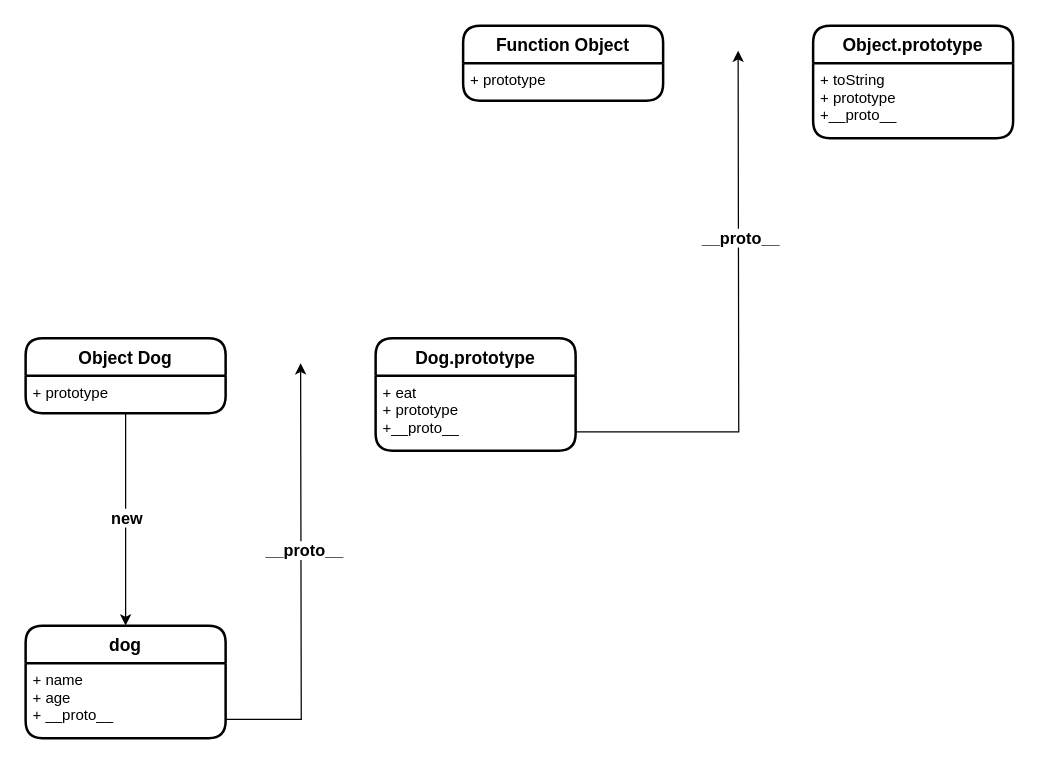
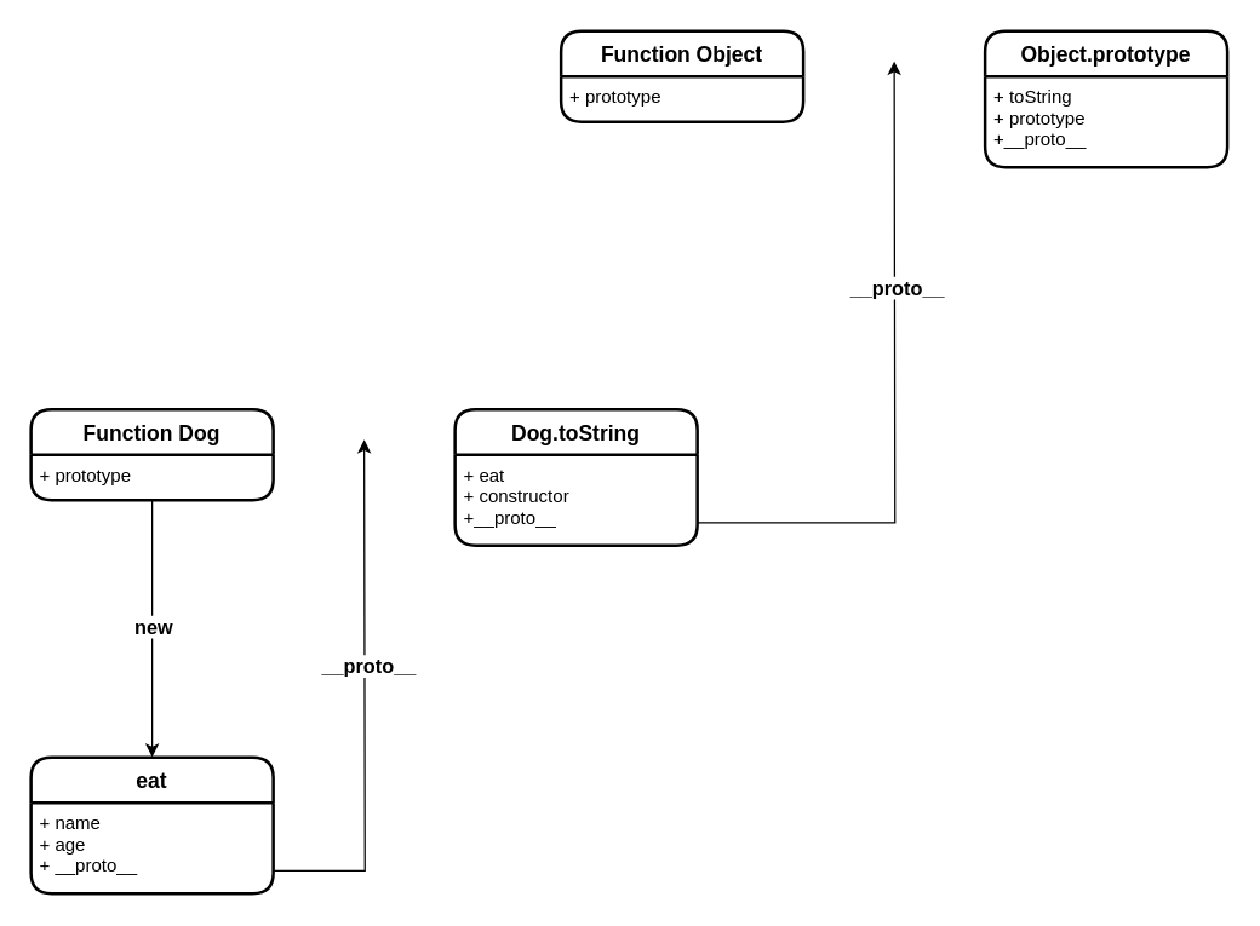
- <mxCell id="4" value="Object Dog" style="swimlane;childLayout=stackLayout;horizontal=1;startSize=30;horizontalStack=0;rounded=1;fontSize=14;fontStyle=1;strokeWidth=2;resizeParent=0;resizeLast=1;shadow=0;dashed=0;align=center;" vertex="1" parent="1"><mxGeometry x="20" y="270" width="160" height="60" as="geometry" /></mxCell>
+ <mxCell id="4" value="Function Dog" style="swimlane;childLayout=stackLayout;horizontal=1;startSize=30;horizontalStack=0;rounded=1;fontSize=14;fontStyle=1;strokeWidth=2;resizeParent=0;resizeLast=1;shadow=0;dashed=0;align=center;" vertex="1" parent="1"><mxGeometry x="20" y="270" width="160" height="60" as="geometry" /></mxCell>
- <mxCell id="2" value="Dog.prototype" style="swimlane;childLayout=stackLayout;horizontal=1;startSize=30;horizontalStack=0;rounded=1;fontSize=14;fontStyle=1;strokeWidth=2;resizeParent=0;resizeLast=1;shadow=0;dashed=0;align=center;" vertex="1" parent="1"><mxGeometry x="300" y="270" width="160" height="90" as="geometry" /></mxCell>
+ <mxCell id="2" value="Dog.toString" style="swimlane;childLayout=stackLayout;horizontal=1;startSize=30;horizontalStack=0;rounded=1;fontSize=14;fontStyle=1;strokeWidth=2;resizeParent=0;resizeLast=1;shadow=0;dashed=0;align=center;" vertex="1" parent="1"><mxGeometry x="300" y="270" width="160" height="90" as="geometry" /></mxCell>
- <mxCell id="3" value="+ eat&#10;+ prototype&#10;+__proto__" style="align=left;strokeColor=none;fillColor=none;spacingLeft=4;fontSize=12;verticalAlign=top;resizable=0;rotatable=0;part=1;" vertex="1" parent="2"><mxGeometry y="30" width="160" height="60" as="geometry" /></mxCell>
+ <mxCell id="3" value="+ eat&#10;+ constructor&#10;+__proto__" style="align=left;strokeColor=none;fillColor=none;spacingLeft=4;fontSize=12;verticalAlign=top;resizable=0;rotatable=0;part=1;" vertex="1" parent="2"><mxGeometry y="30" width="160" height="60" as="geometry" /></mxCell>
- <mxCell id="6" value="dog" style="swimlane;childLayout=stackLayout;horizontal=1;startSize=30;horizontalStack=0;rounded=1;fontSize=14;fontStyle=1;strokeWidth=2;resizeParent=0;resizeLast=1;shadow=0;dashed=0;align=center;" vertex="1" parent="1"><mxGeometry x="20" y="500" width="160" height="90" as="geometry" /></mxCell>
+ <mxCell id="6" value="eat" style="swimlane;childLayout=stackLayout;horizontal=1;startSize=30;horizontalStack=0;rounded=1;fontSize=14;fontStyle=1;strokeWidth=2;resizeParent=0;resizeLast=1;shadow=0;dashed=0;align=center;" vertex="1" parent="1"><mxGeometry x="20" y="500" width="160" height="90" as="geometry" /></mxCell>
